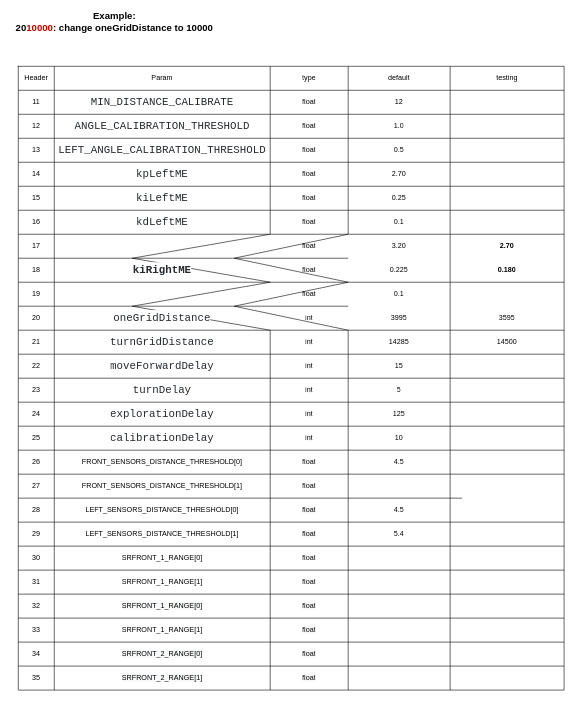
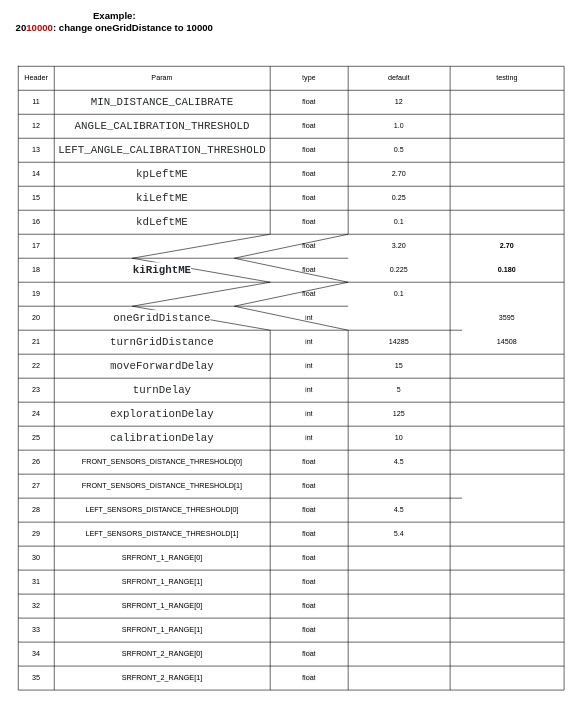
- <mxCell id="65" value="3995" style="shape=partialRectangle;html=1;whiteSpace=wrap;connectable=0;overflow=hidden;fillColor=none;top=0;left=0;bottom=0;right=0;" parent="61" vertex="1"><mxGeometry x="550" width="170" height="40" as="geometry" /></mxCell>
- <mxCell id="72" value="14500" style="shape=partialRectangle;html=1;whiteSpace=wrap;connectable=0;overflow=hidden;fillColor=none;top=0;left=0;bottom=0;right=0;" parent="67" vertex="1"><mxGeometry x="720" width="190" height="40" as="geometry" /></mxCell>
+ <mxCell id="72" value="14508" style="shape=partialRectangle;html=1;whiteSpace=wrap;connectable=0;overflow=hidden;fillColor=none;top=0;left=0;bottom=0;right=0;" parent="67" vertex="1"><mxGeometry x="720" width="190" height="40" as="geometry" /></mxCell>
